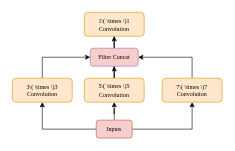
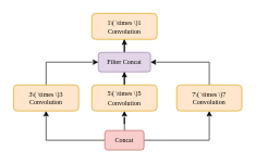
- <mxCell id="10" value="&lt;font face=&quot;Times New Roman&quot; style=&quot;font-size: 10px;&quot;&gt;Filter Concat&lt;/font&gt;" style="whiteSpace=wrap;html=1;rounded=1;fillColor=#f8cecc;strokeColor=#9673a6;" vertex="1" parent="1"><mxGeometry x="150" y="80" width="80" height="30" as="geometry" /></mxCell>
+ <mxCell id="10" value="&lt;font face=&quot;Times New Roman&quot; style=&quot;font-size: 10px;&quot;&gt;Filter Concat&lt;/font&gt;" style="whiteSpace=wrap;html=1;rounded=1;fillColor=#e1d5e7;strokeColor=#9673a6;" vertex="1" parent="1"><mxGeometry x="150" y="80" width="80" height="30" as="geometry" /></mxCell>
- <mxCell id="5" value="&lt;font face=&quot;Times New Roman&quot; style=&quot;font-size: 10px;&quot;&gt;Inputs&lt;/font&gt;" style="rounded=1;whiteSpace=wrap;html=1;fillColor=#f8cecc;strokeColor=#b85450;" vertex="1" parent="1"><mxGeometry x="160" y="200" width="60" height="30" as="geometry" /></mxCell>
+ <mxCell id="5" value="&lt;font face=&quot;Times New Roman&quot; style=&quot;font-size: 10px;&quot;&gt;Concat&lt;/font&gt;" style="rounded=1;whiteSpace=wrap;html=1;fillColor=#f8cecc;strokeColor=#b85450;" vertex="1" parent="1"><mxGeometry x="160" y="200" width="60" height="30" as="geometry" /></mxCell>
